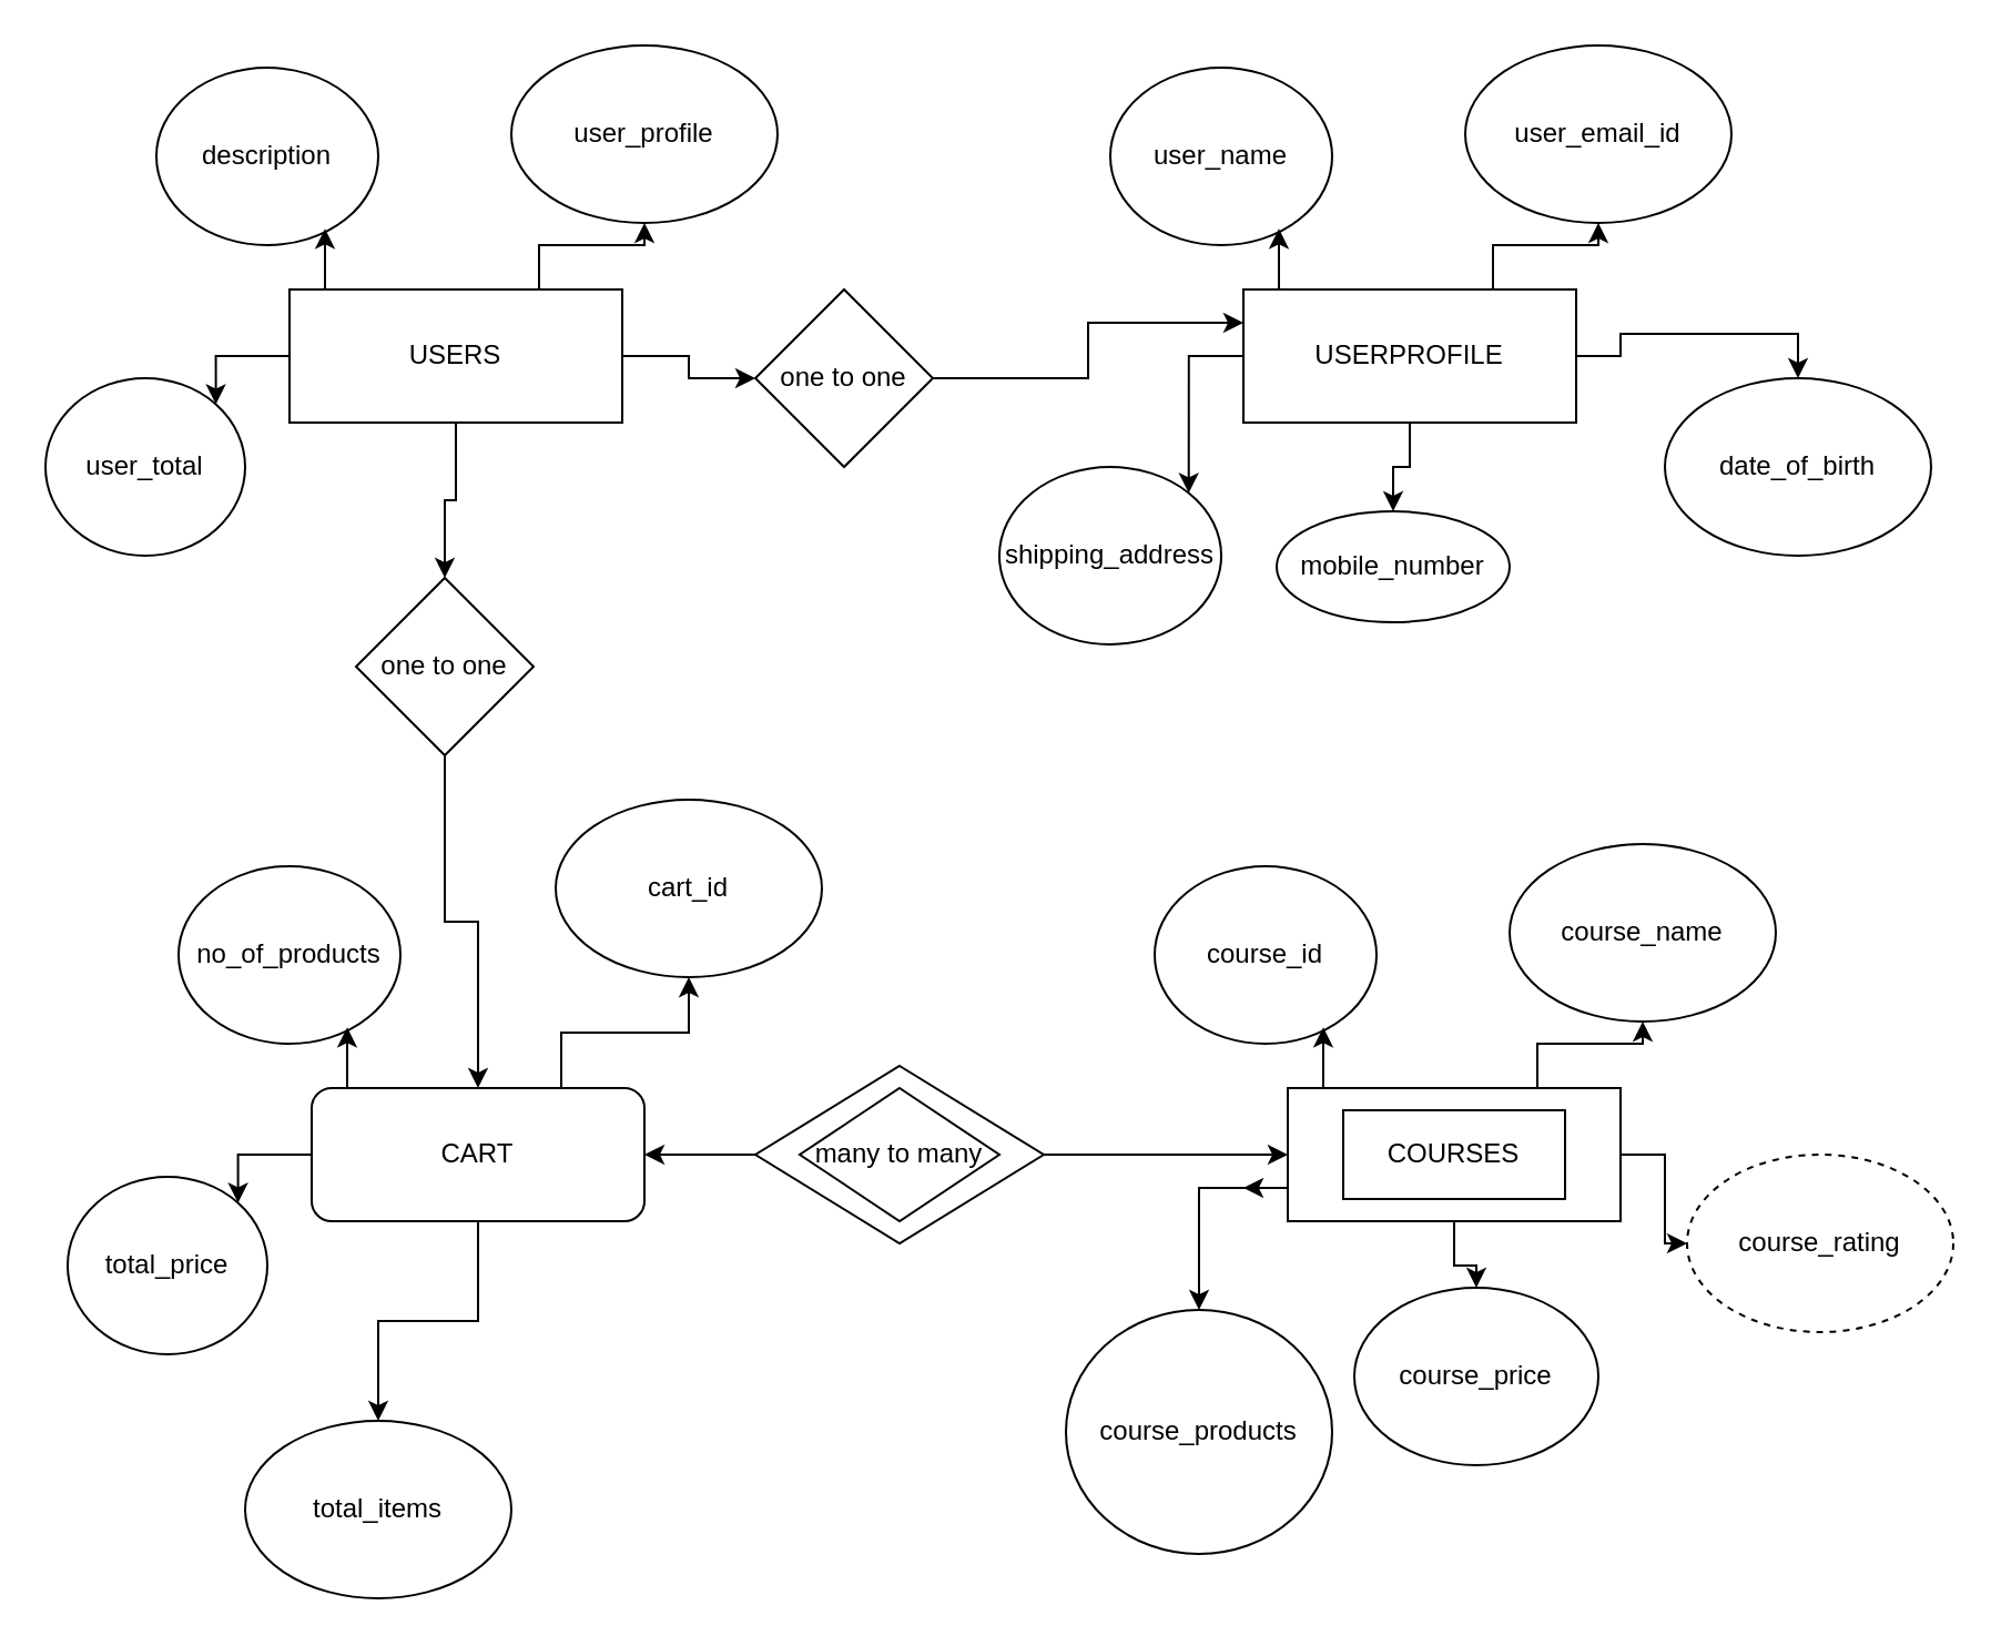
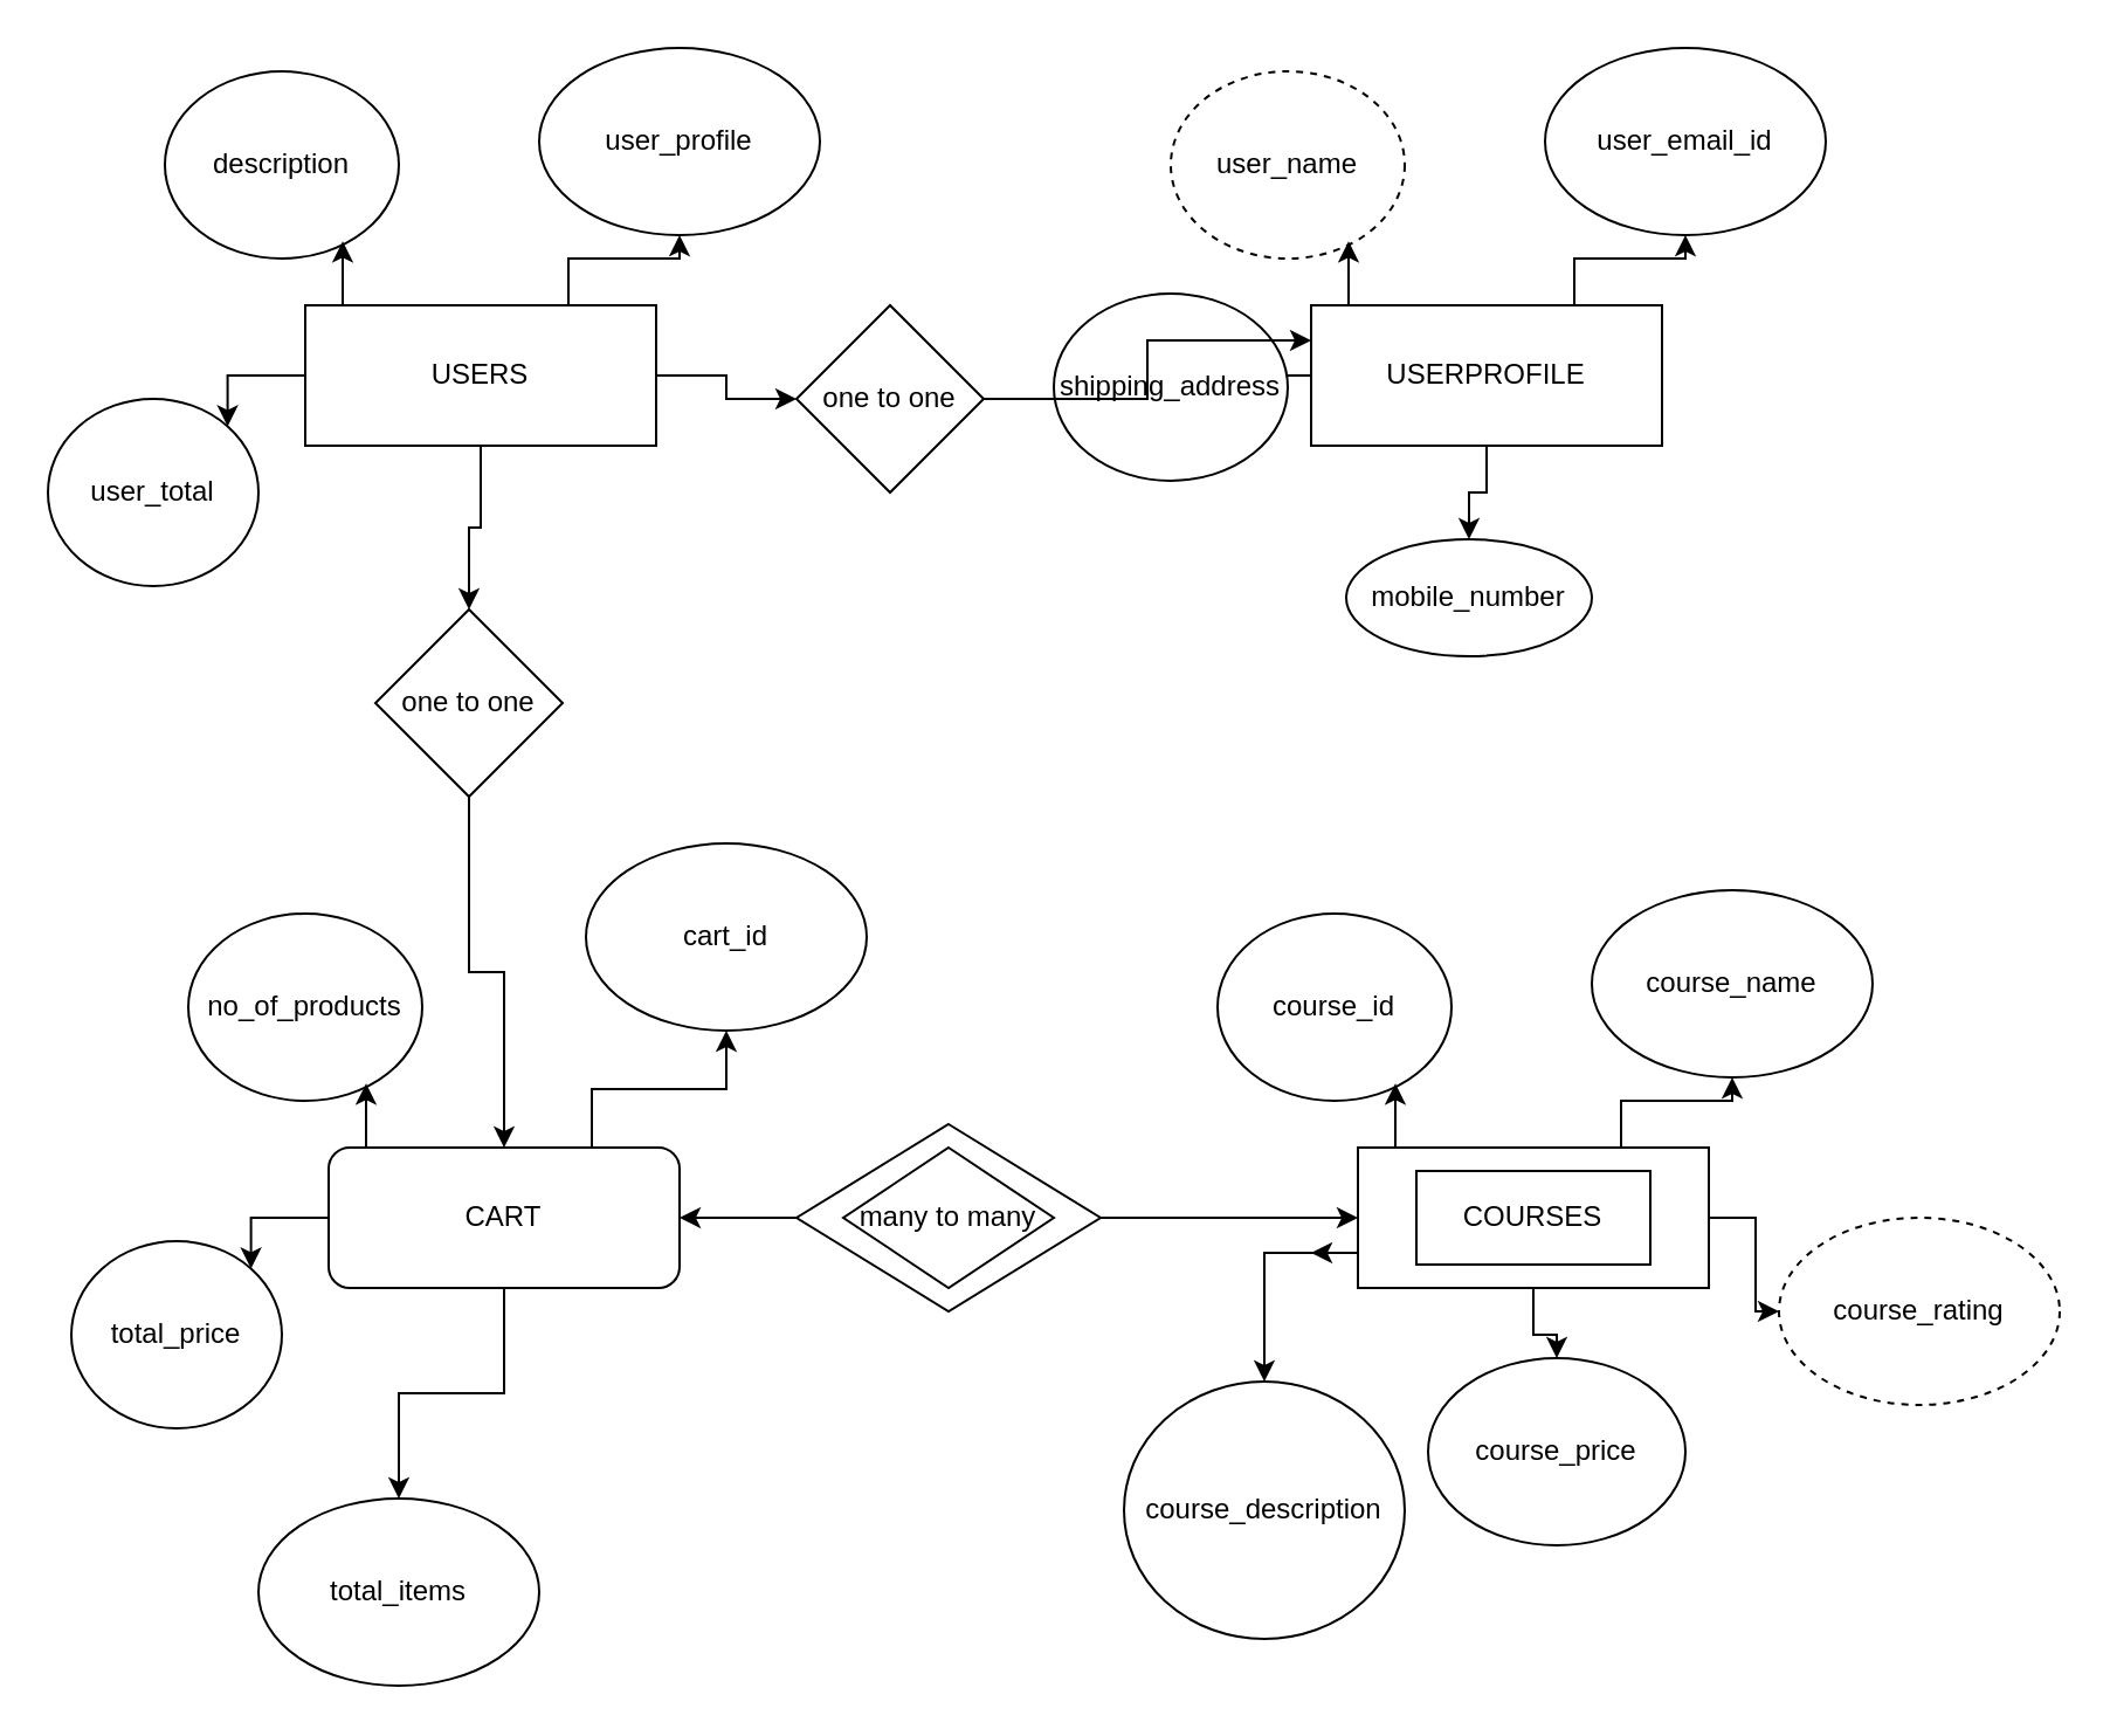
- <mxCell id="16" value="user_name" style="ellipse;whiteSpace=wrap;html=1;" parent="1" vertex="1"><mxGeometry x="500" y="30" width="100" height="80" as="geometry" /></mxCell>
+ <mxCell id="16" value="user_name" style="ellipse;whiteSpace=wrap;html=1;dashed=1;" parent="1" vertex="1"><mxGeometry x="500" y="30" width="100" height="80" as="geometry" /></mxCell>
- <mxCell id="14" style="edgeStyle=orthogonalEdgeStyle;rounded=0;orthogonalLoop=1;jettySize=auto;html=1;exitX=1;exitY=0.5;exitDx=0;exitDy=0;entryX=0.5;entryY=0;entryDx=0;entryDy=0;" parent="1" source="15" target="39" edge="1"><mxGeometry relative="1" as="geometry" /></mxCell>
- <mxCell id="39" value="date_of_birth" style="ellipse;whiteSpace=wrap;html=1;" parent="1" vertex="1"><mxGeometry x="750" y="170" width="120" height="80" as="geometry" /></mxCell>
- <mxCell id="17" value="shipping_address" style="ellipse;whiteSpace=wrap;html=1;" parent="1" vertex="1"><mxGeometry x="450" y="210" width="100" height="80" as="geometry" /></mxCell>
+ <mxCell id="17" value="shipping_address" style="ellipse;whiteSpace=wrap;html=1;" parent="1" vertex="1"><mxGeometry x="450" y="125" width="100" height="80" as="geometry" /></mxCell>
- <mxCell id="35" value="course_products" style="ellipse;whiteSpace=wrap;html=1;" parent="1" vertex="1"><mxGeometry x="480" y="590" width="120" height="110" as="geometry" /></mxCell>
+ <mxCell id="35" value="course_description" style="ellipse;whiteSpace=wrap;html=1;" parent="1" vertex="1"><mxGeometry x="480" y="590" width="120" height="110" as="geometry" /></mxCell>
